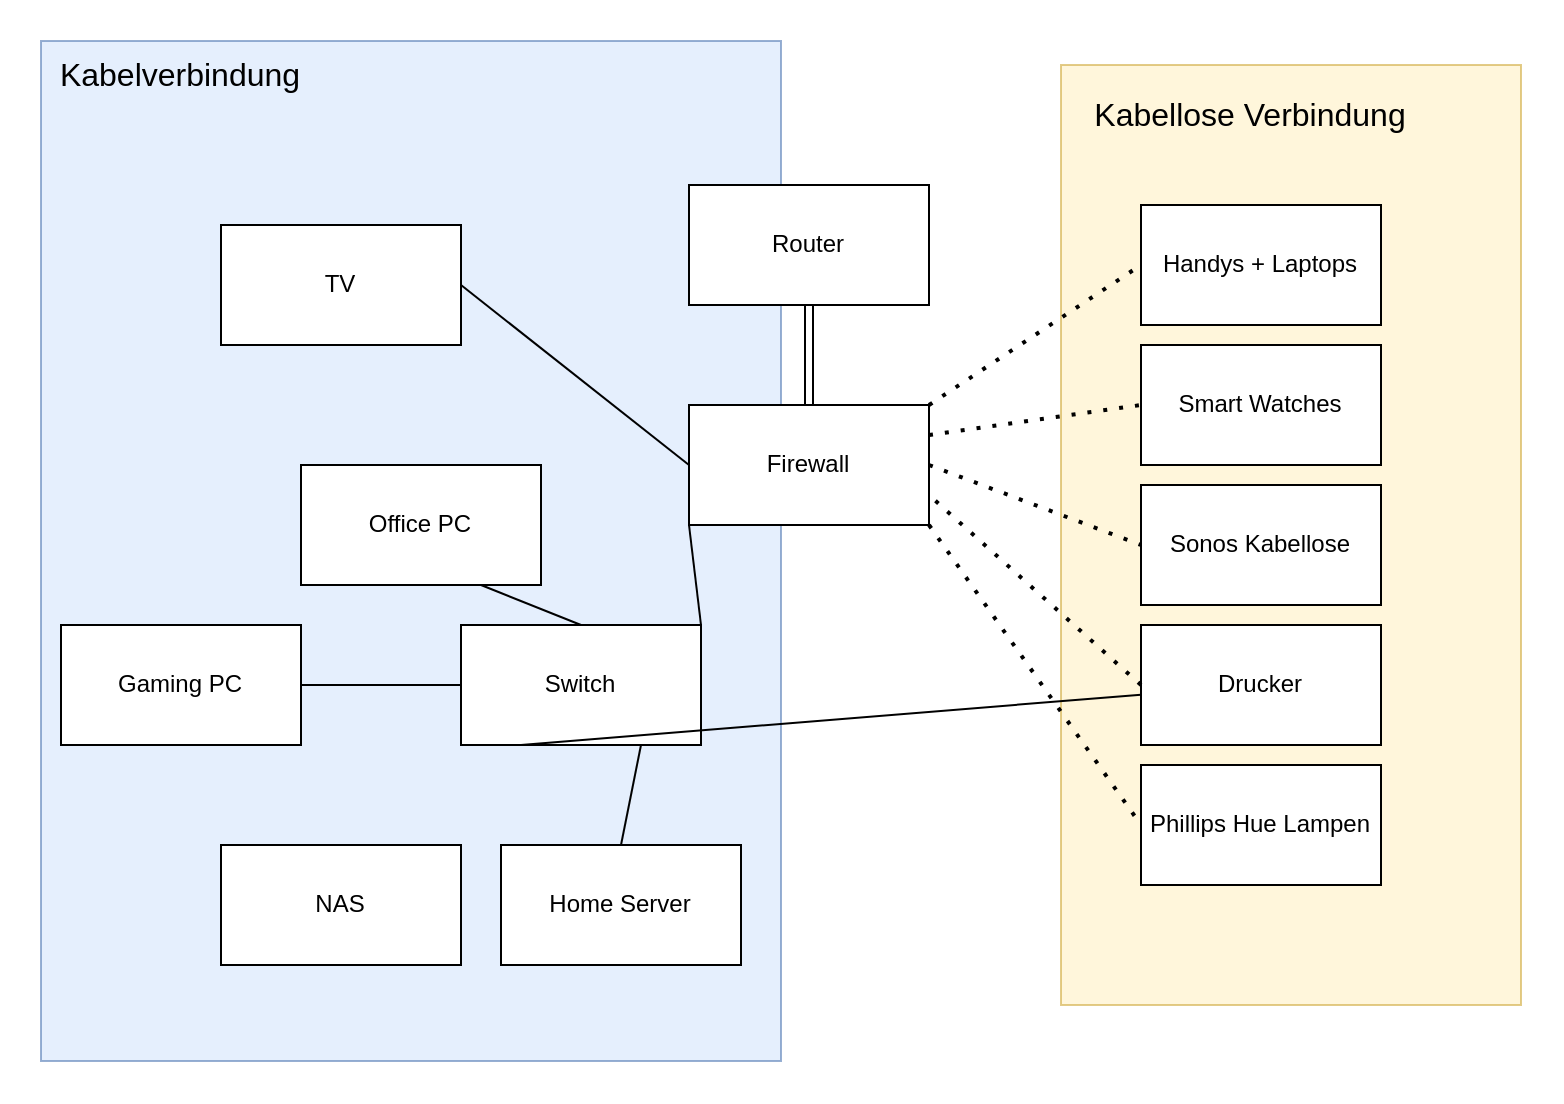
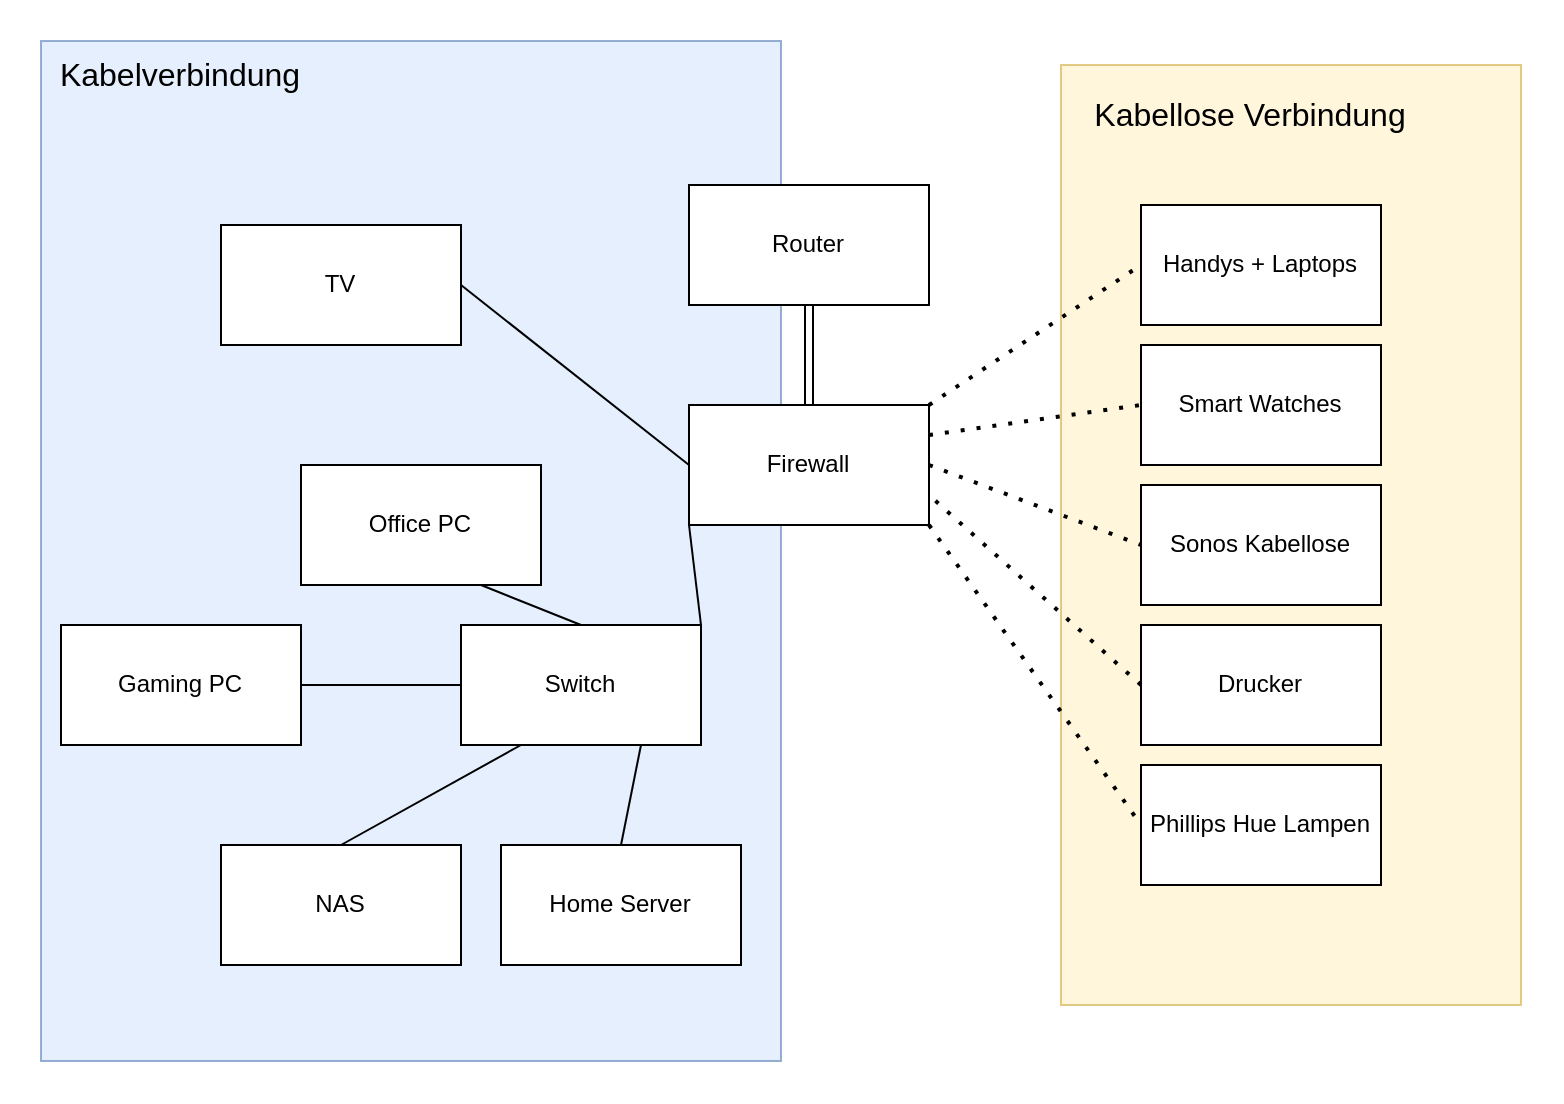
- <mxCell id="12" value="" style="endArrow=none;html=1;rounded=0;exitX=0.25;exitY=1;exitDx=0;exitDy=0;" edge="1" parent="1" source="5" target="25"><mxGeometry width="50" height="50" relative="1" as="geometry"><mxPoint x="190" y="322" as="sourcePoint" /><mxPoint x="280" y="362" as="targetPoint" /></mxGeometry></mxCell>
+ <mxCell id="12" value="" style="endArrow=none;html=1;rounded=0;entryX=0.5;entryY=0;entryDx=0;entryDy=0;exitX=0.25;exitY=1;exitDx=0;exitDy=0;" edge="1" parent="1" source="5" target="7"><mxGeometry width="50" height="50" relative="1" as="geometry"><mxPoint x="190" y="322" as="sourcePoint" /><mxPoint x="280" y="362" as="targetPoint" /></mxGeometry></mxCell>
